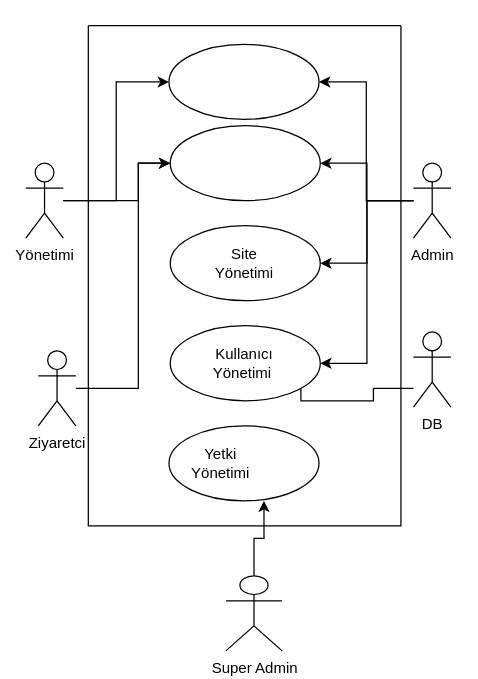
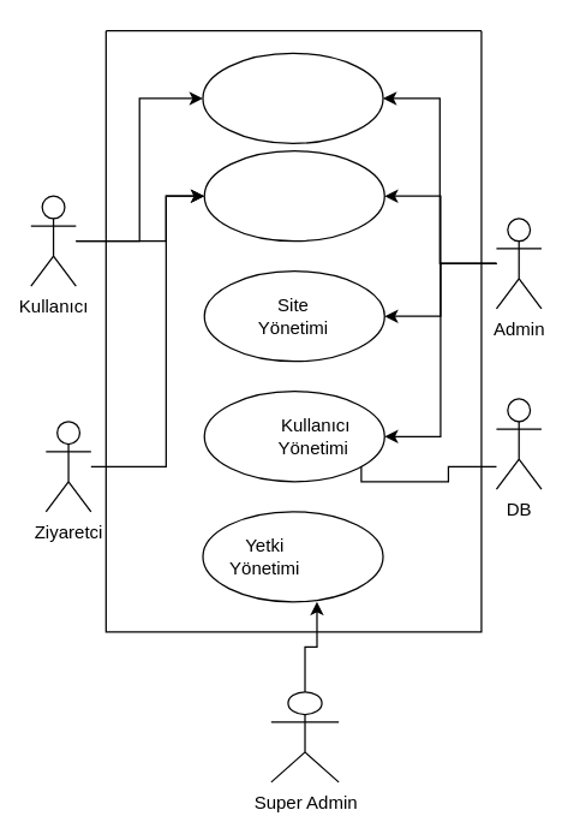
- <mxCell id="13" value="Admin" style="shape=umlActor;verticalLabelPosition=bottom;verticalAlign=top;html=1;outlineConnect=0;" vertex="1" parent="1"><mxGeometry x="330" y="130" width="30" height="60" as="geometry" /></mxCell>
+ <mxCell id="13" value="Admin" style="shape=umlActor;verticalLabelPosition=bottom;verticalAlign=top;html=1;outlineConnect=0;" vertex="1" parent="1"><mxGeometry x="330" y="145" width="30" height="60" as="geometry" /></mxCell>
- <mxCell id="6" value="Yönetimi" style="shape=umlActor;verticalLabelPosition=bottom;verticalAlign=top;html=1;outlineConnect=0;" vertex="1" parent="1"><mxGeometry x="20" y="130" width="30" height="60" as="geometry" /></mxCell>
+ <mxCell id="6" value="Kullanıcı" style="shape=umlActor;verticalLabelPosition=bottom;verticalAlign=top;html=1;outlineConnect=0;" vertex="1" parent="1"><mxGeometry x="20" y="130" width="30" height="60" as="geometry" /></mxCell>
- <mxCell id="20" value="Kullanıcı&lt;br&gt;Yönetimi&amp;nbsp;" style="text;html=1;align=center;verticalAlign=middle;whiteSpace=wrap;rounded=0;" vertex="1" parent="14"><mxGeometry x="94.5" y="255" width="60" height="30" as="geometry" /></mxCell>
+ <mxCell id="20" value="Kullanıcı&lt;br&gt;Yönetimi&amp;nbsp;" style="text;html=1;align=center;verticalAlign=middle;whiteSpace=wrap;rounded=0;" vertex="1" parent="14"><mxGeometry x="109.5" y="255" width="60" height="30" as="geometry" /></mxCell>
